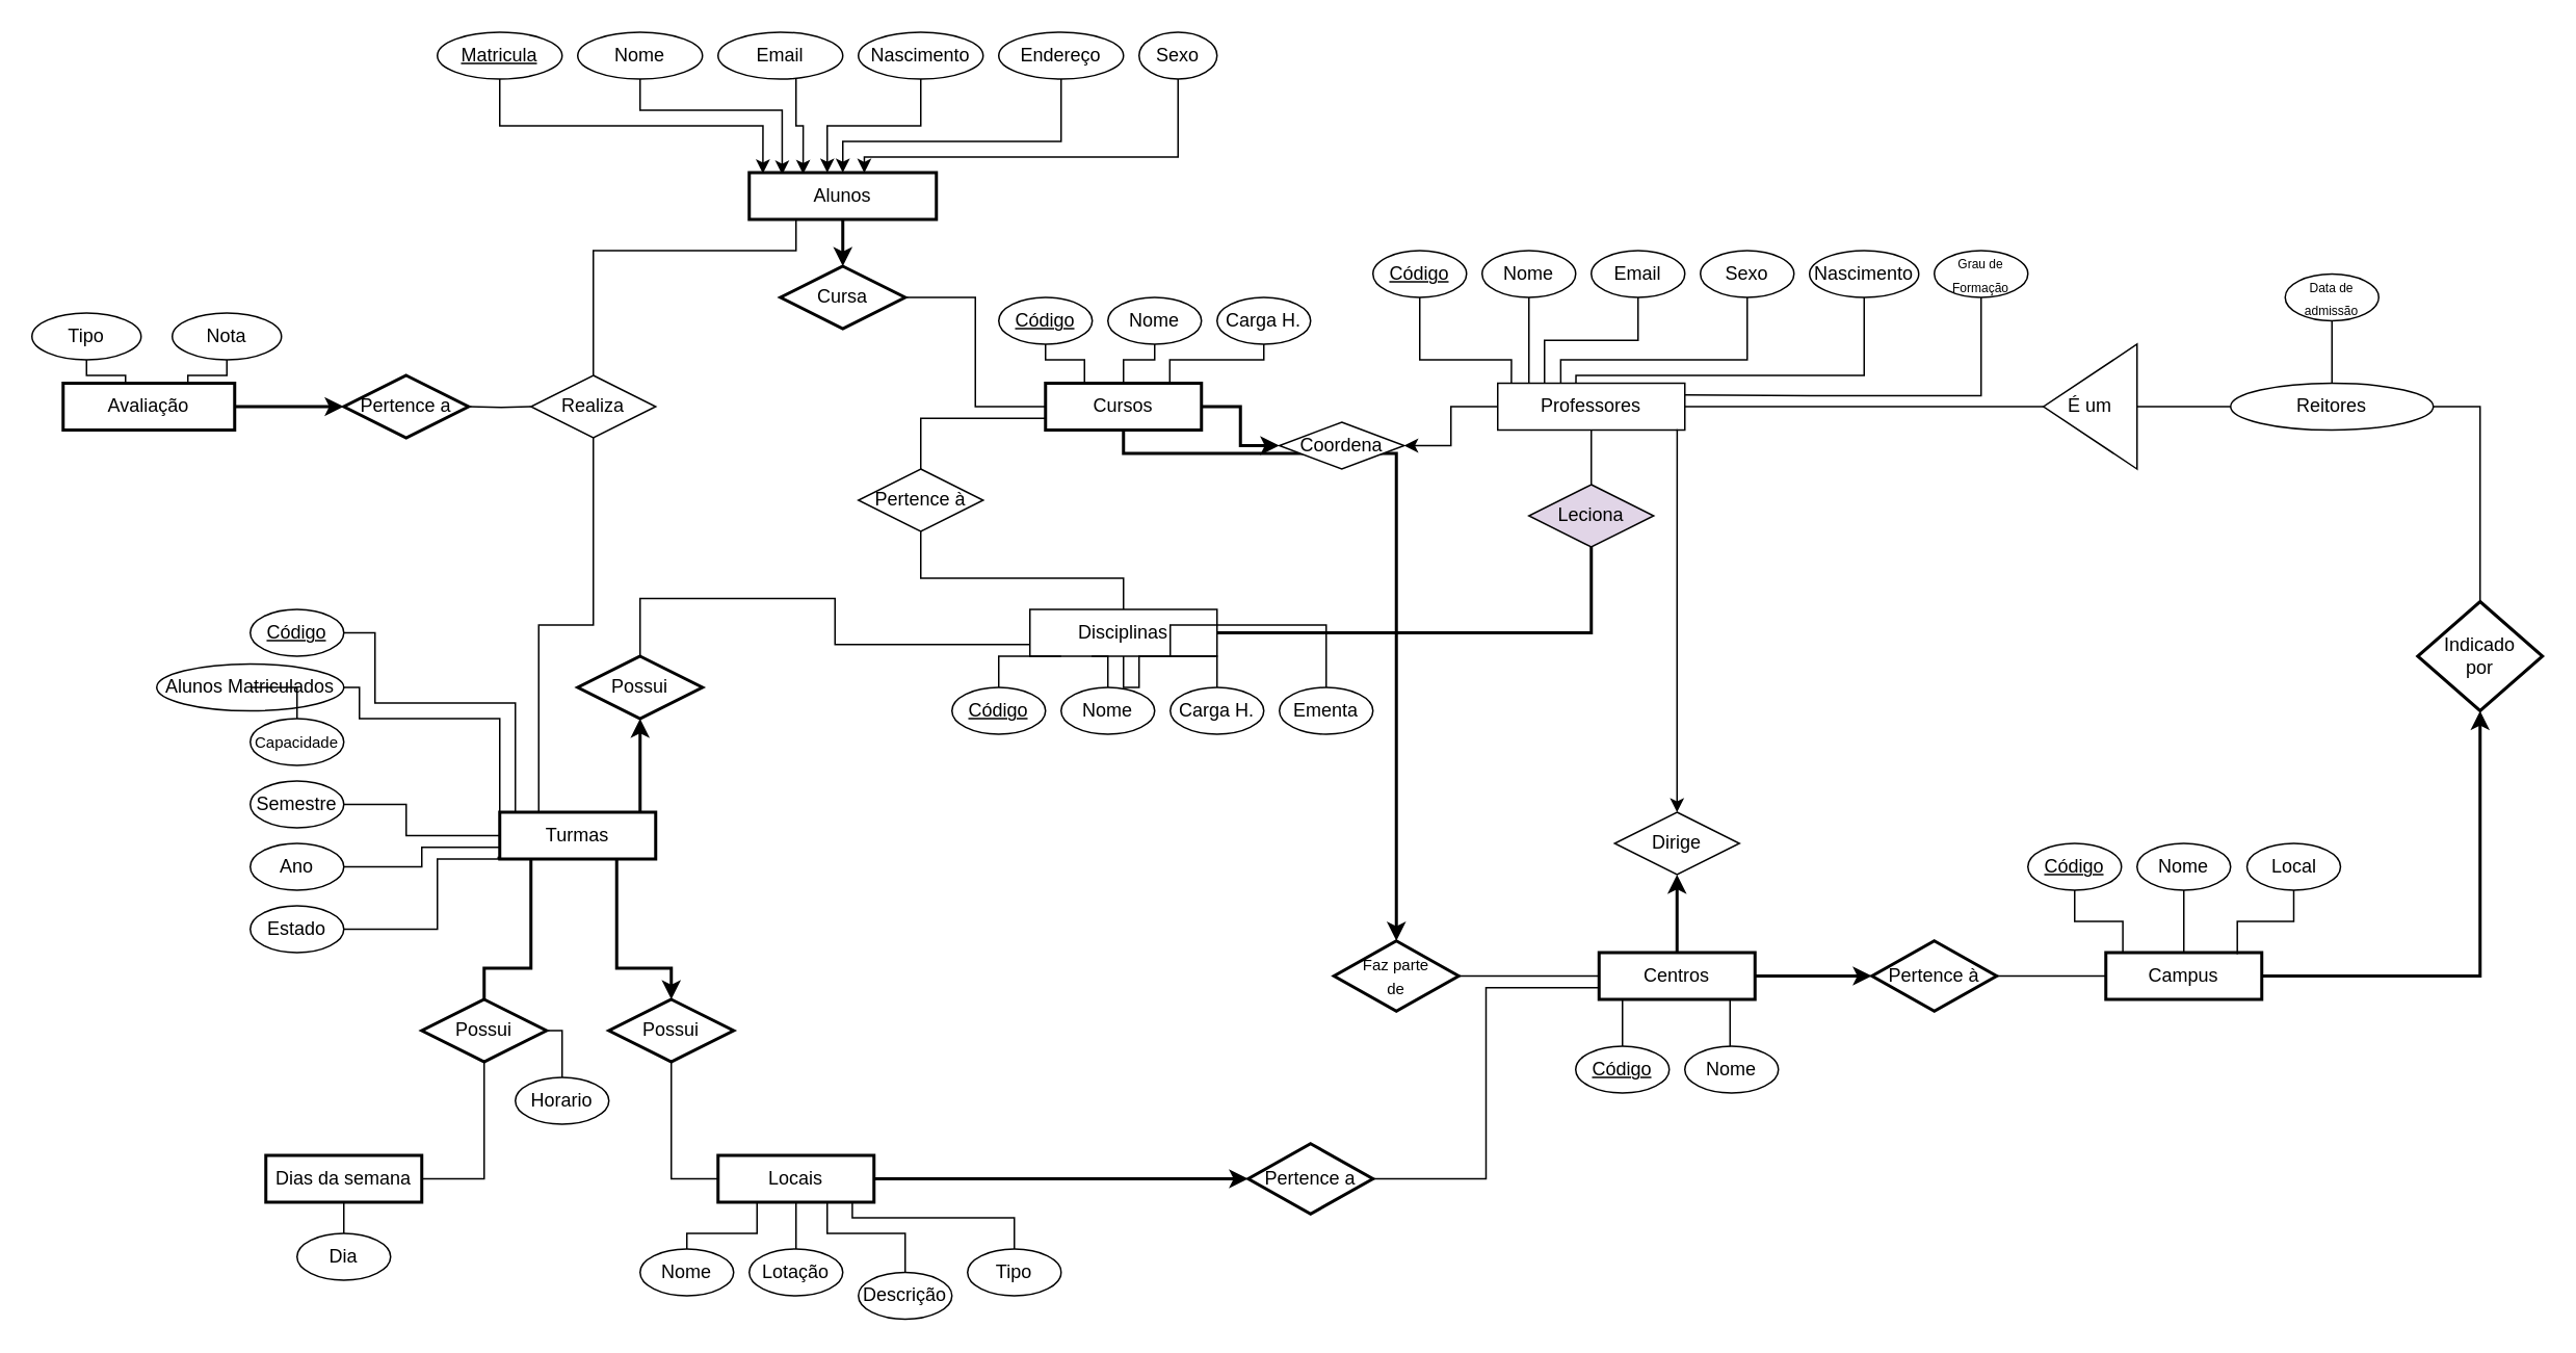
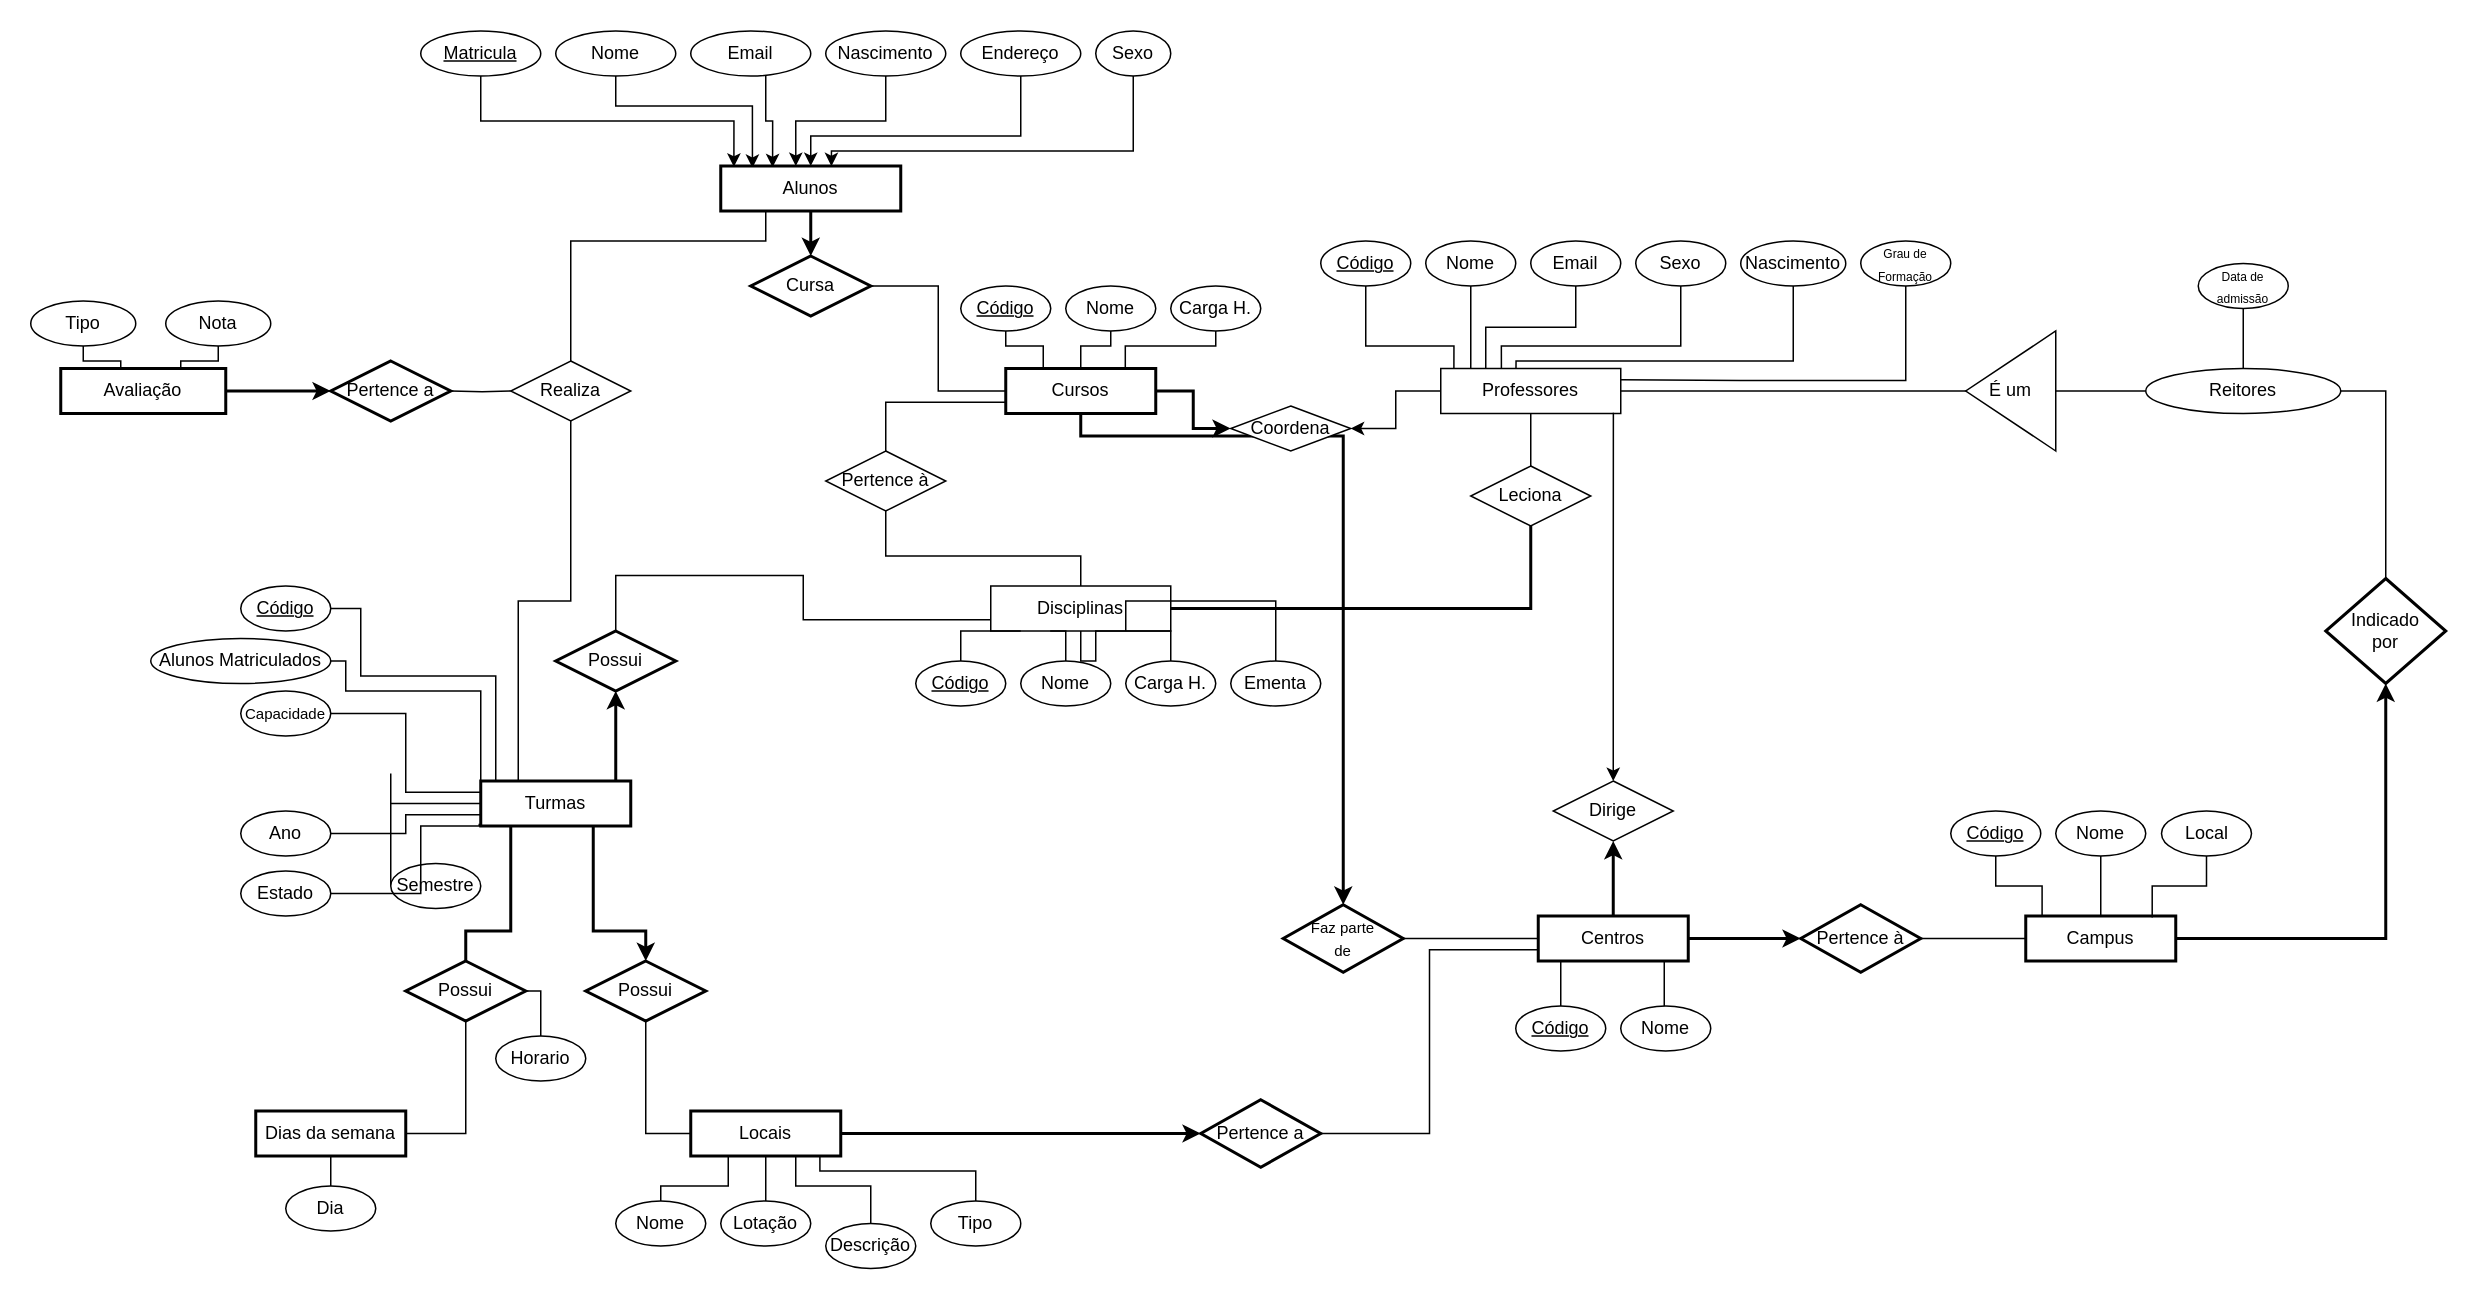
- <mxCell id="68" value="Leciona" style="rhombus;whiteSpace=wrap;html=1;strokeWidth=1;fillColor=#e1d5e7;" parent="1" vertex="1"><mxGeometry x="980" y="310" width="80" height="40" as="geometry" /></mxCell>
+ <mxCell id="68" value="Leciona" style="rhombus;whiteSpace=wrap;html=1;strokeWidth=1;" parent="1" vertex="1"><mxGeometry x="980" y="310" width="80" height="40" as="geometry" /></mxCell>
- <mxCell id="134" style="edgeStyle=orthogonalEdgeStyle;rounded=0;orthogonalLoop=1;jettySize=auto;html=1;strokeWidth=1;fontSize=10;startArrow=none;startFill=0;endArrow=none;endFill=0;" parent="1" source="135" target="133" edge="1"><mxGeometry relative="1" as="geometry" /></mxCell>
+ <mxCell id="134" style="edgeStyle=orthogonalEdgeStyle;rounded=0;orthogonalLoop=1;jettySize=auto;html=1;entryX=0;entryY=0.25;entryDx=0;entryDy=0;strokeWidth=1;fontSize=10;startArrow=none;startFill=0;endArrow=none;endFill=0;" parent="1" source="135" target="71" edge="1"><mxGeometry relative="1" as="geometry" /></mxCell>
- <mxCell id="77" value="Semestre" style="ellipse;whiteSpace=wrap;html=1;strokeWidth=1;" parent="1" vertex="1"><mxGeometry x="160" y="500" width="60" height="30" as="geometry" /></mxCell>
+ <mxCell id="77" value="Semestre" style="ellipse;whiteSpace=wrap;html=1;strokeWidth=1;" parent="1" vertex="1"><mxGeometry x="260" y="575" width="60" height="30" as="geometry" /></mxCell>
